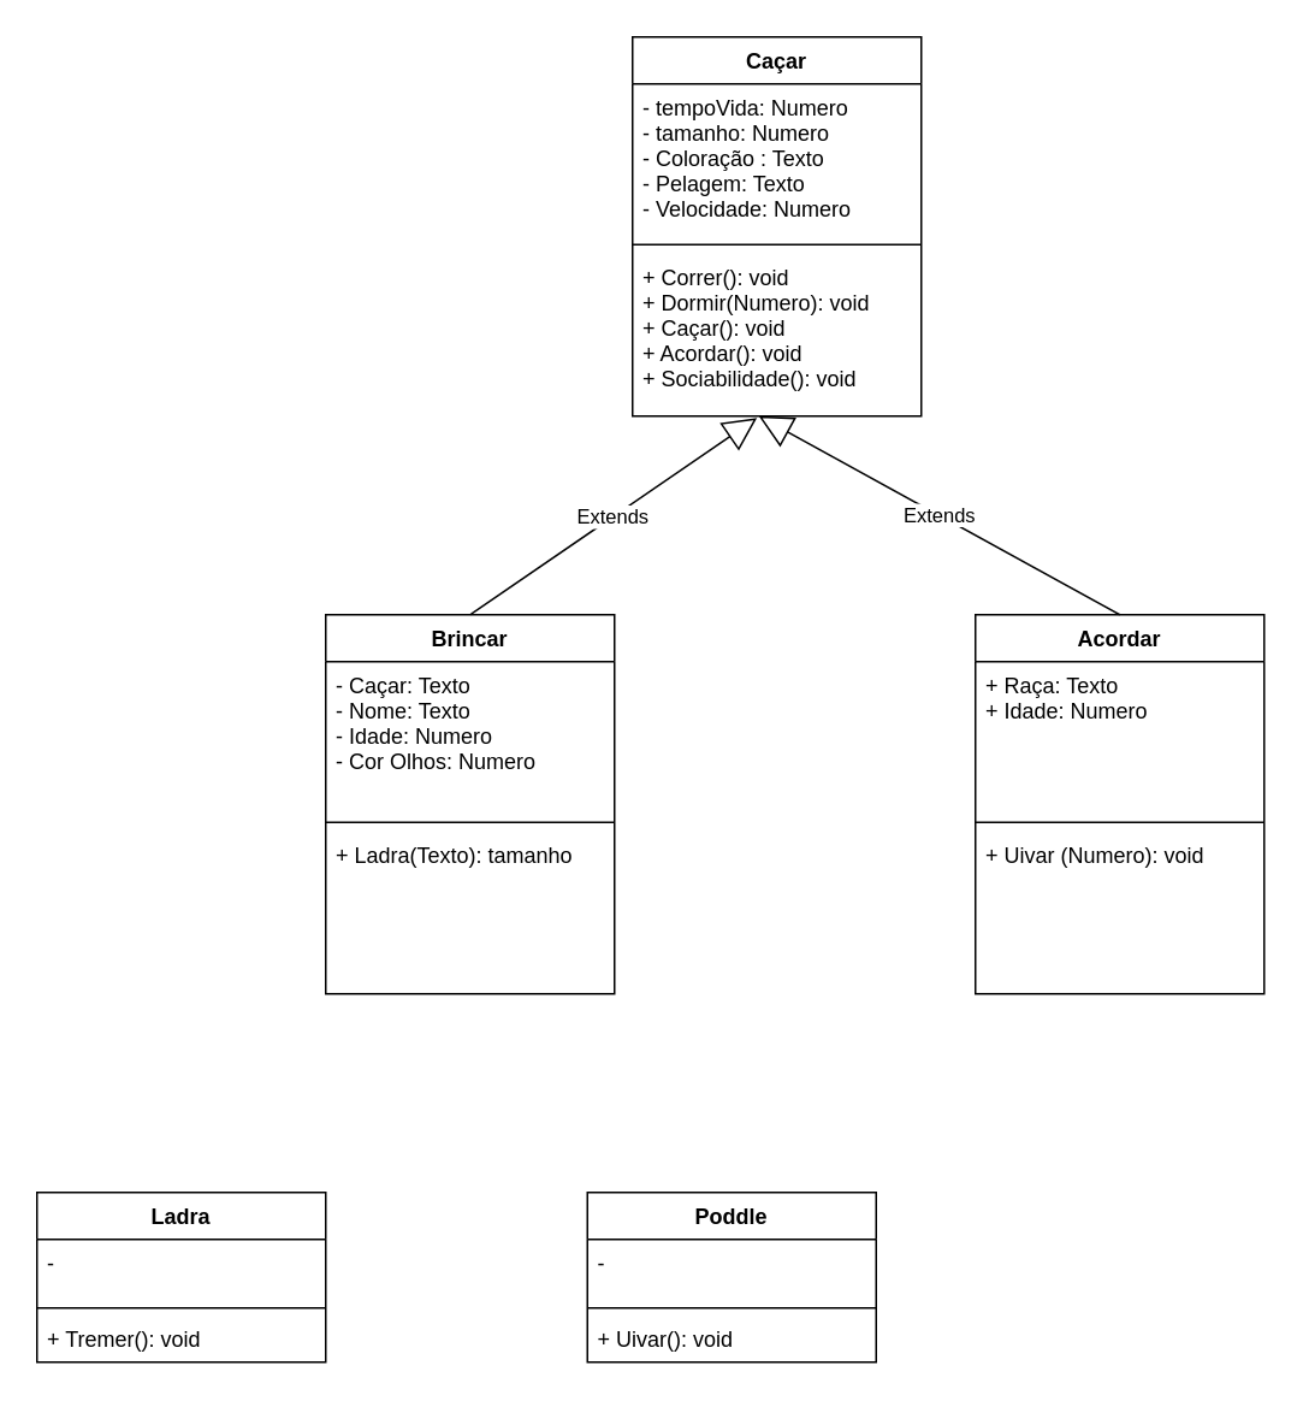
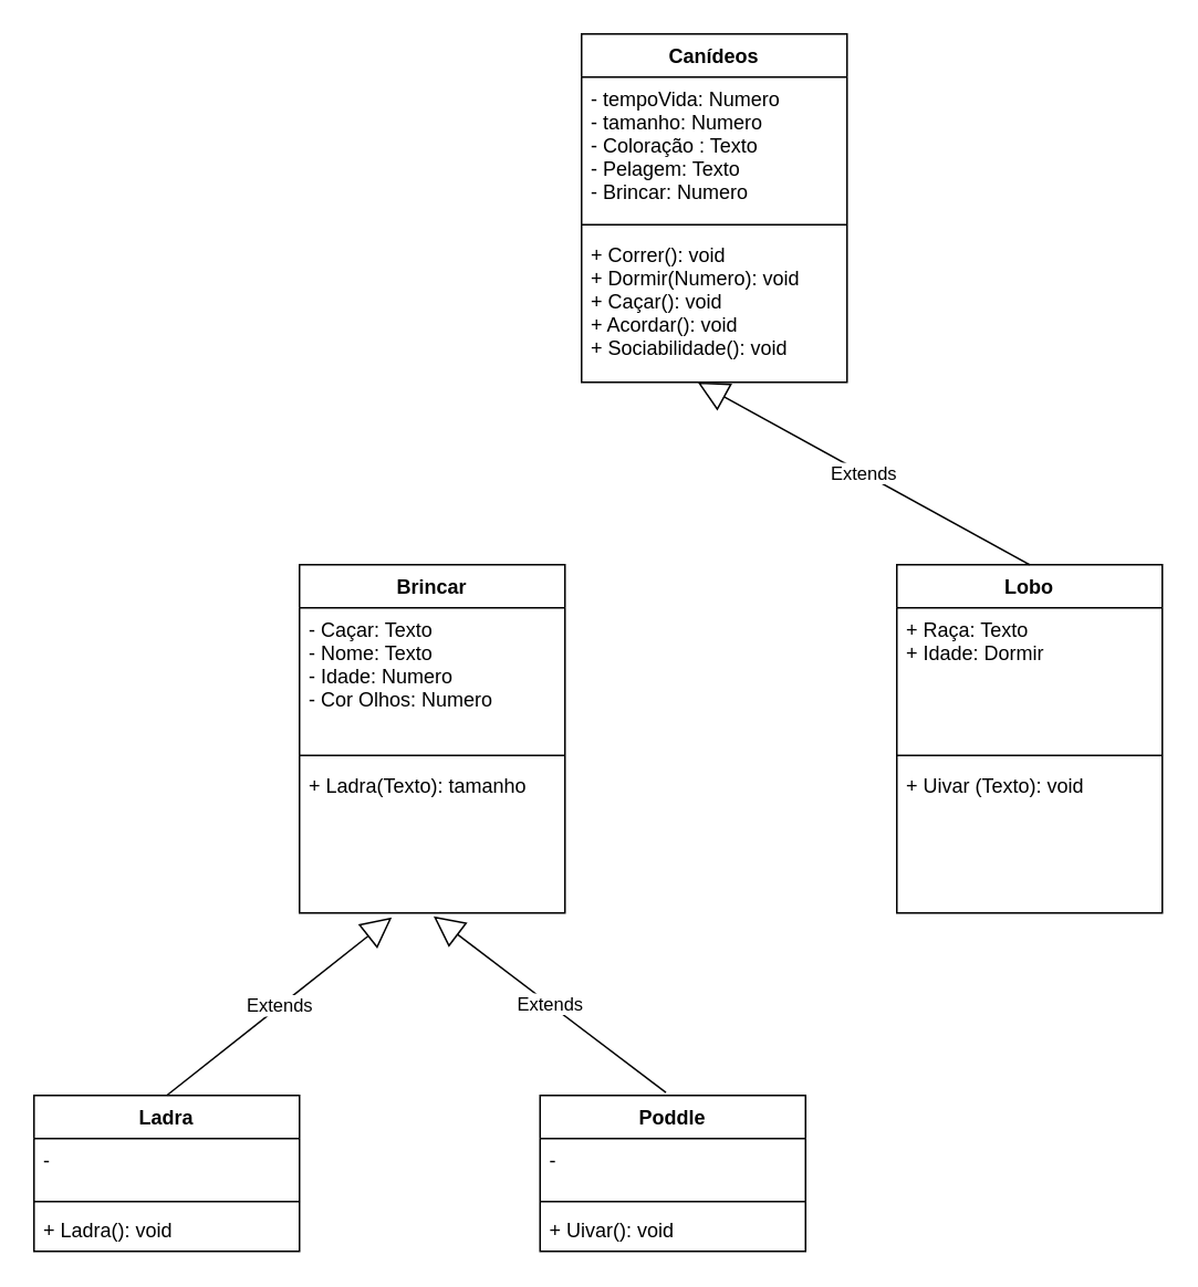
- <mxCell id="16" value="Caçar" style="swimlane;fontStyle=1;align=center;verticalAlign=top;childLayout=stackLayout;horizontal=1;startSize=26;horizontalStack=0;resizeParent=1;resizeParentMax=0;resizeLast=0;collapsible=1;marginBottom=0;" parent="1" vertex="1"><mxGeometry x="350" y="20" width="160" height="210" as="geometry" /></mxCell>
+ <mxCell id="16" value="Canídeos" style="swimlane;fontStyle=1;align=center;verticalAlign=top;childLayout=stackLayout;horizontal=1;startSize=26;horizontalStack=0;resizeParent=1;resizeParentMax=0;resizeLast=0;collapsible=1;marginBottom=0;" parent="1" vertex="1"><mxGeometry x="350" y="20" width="160" height="210" as="geometry" /></mxCell>
- <mxCell id="17" value="- tempoVida: Numero&#10;- tamanho: Numero&#10;- Coloração : Texto&#10;- Pelagem: Texto&#10;- Velocidade: Numero" style="text;strokeColor=none;fillColor=none;align=left;verticalAlign=top;spacingLeft=4;spacingRight=4;overflow=hidden;rotatable=0;points=[[0,0.5],[1,0.5]];portConstraint=eastwest;" parent="16" vertex="1"><mxGeometry y="26" width="160" height="84" as="geometry" /></mxCell>
+ <mxCell id="17" value="- tempoVida: Numero&#10;- tamanho: Numero&#10;- Coloração : Texto&#10;- Pelagem: Texto&#10;- Brincar: Numero" style="text;strokeColor=none;fillColor=none;align=left;verticalAlign=top;spacingLeft=4;spacingRight=4;overflow=hidden;rotatable=0;points=[[0,0.5],[1,0.5]];portConstraint=eastwest;" parent="16" vertex="1"><mxGeometry y="26" width="160" height="84" as="geometry" /></mxCell>
- <mxCell id="24" value="Extends" style="endArrow=block;endSize=16;endFill=0;html=1;exitX=0.5;exitY=0;exitDx=0;exitDy=0;entryX=0.431;entryY=1.011;entryDx=0;entryDy=0;entryPerimeter=0;" parent="1" source="2" target="19" edge="1"><mxGeometry width="160" relative="1" as="geometry"><mxPoint x="540.04" y="386.328" as="sourcePoint" /><mxPoint x="400" y="280" as="targetPoint" /></mxGeometry></mxCell>
- <mxCell id="20" value="Acordar" style="swimlane;fontStyle=1;align=center;verticalAlign=top;childLayout=stackLayout;horizontal=1;startSize=26;horizontalStack=0;resizeParent=1;resizeParentMax=0;resizeLast=0;collapsible=1;marginBottom=0;" parent="1" vertex="1"><mxGeometry x="540" y="340" width="160" height="210" as="geometry" /></mxCell>
+ <mxCell id="20" value="Lobo" style="swimlane;fontStyle=1;align=center;verticalAlign=top;childLayout=stackLayout;horizontal=1;startSize=26;horizontalStack=0;resizeParent=1;resizeParentMax=0;resizeLast=0;collapsible=1;marginBottom=0;" parent="1" vertex="1"><mxGeometry x="540" y="340" width="160" height="210" as="geometry" /></mxCell>
- <mxCell id="21" value="+ Raça: Texto&#10;+ Idade: Numero&#10;" style="text;strokeColor=none;fillColor=none;align=left;verticalAlign=top;spacingLeft=4;spacingRight=4;overflow=hidden;rotatable=0;points=[[0,0.5],[1,0.5]];portConstraint=eastwest;" parent="20" vertex="1"><mxGeometry y="26" width="160" height="84" as="geometry" /></mxCell>
+ <mxCell id="21" value="+ Raça: Texto&#10;+ Idade: Dormir&#10;" style="text;strokeColor=none;fillColor=none;align=left;verticalAlign=top;spacingLeft=4;spacingRight=4;overflow=hidden;rotatable=0;points=[[0,0.5],[1,0.5]];portConstraint=eastwest;" parent="20" vertex="1"><mxGeometry y="26" width="160" height="84" as="geometry" /></mxCell>
- <mxCell id="23" value="+ Uivar (Numero): void&#10;" style="text;strokeColor=none;fillColor=none;align=left;verticalAlign=top;spacingLeft=4;spacingRight=4;overflow=hidden;rotatable=0;points=[[0,0.5],[1,0.5]];portConstraint=eastwest;" parent="20" vertex="1"><mxGeometry y="120" width="160" height="90" as="geometry" /></mxCell>
+ <mxCell id="23" value="+ Uivar (Texto): void&#10;" style="text;strokeColor=none;fillColor=none;align=left;verticalAlign=top;spacingLeft=4;spacingRight=4;overflow=hidden;rotatable=0;points=[[0,0.5],[1,0.5]];portConstraint=eastwest;" parent="20" vertex="1"><mxGeometry y="120" width="160" height="90" as="geometry" /></mxCell>
+ <mxCell id="15" value="Extends" style="endArrow=block;endSize=16;endFill=0;html=1;exitX=0.474;exitY=-0.018;exitDx=0;exitDy=0;entryX=0.505;entryY=1.022;entryDx=0;entryDy=0;entryPerimeter=0;exitPerimeter=0;" parent="1" source="6" target="5" edge="1"><mxGeometry width="160" relative="1" as="geometry"><mxPoint x="125" y="670" as="sourcePoint" /><mxPoint x="245.68" y="562.61" as="targetPoint" /></mxGeometry></mxCell>
+ <mxCell id="14" value="Extends" style="endArrow=block;endSize=16;endFill=0;html=1;exitX=0.5;exitY=0;exitDx=0;exitDy=0;entryX=0.348;entryY=1.029;entryDx=0;entryDy=0;entryPerimeter=0;" parent="1" source="10" target="5" edge="1"><mxGeometry width="160" relative="1" as="geometry"><mxPoint x="236" y="570" as="sourcePoint" /><mxPoint x="396" y="570" as="targetPoint" /></mxGeometry></mxCell>
- <mxCell id="13" value="+ Tremer(): void" style="text;strokeColor=none;fillColor=none;align=left;verticalAlign=top;spacingLeft=4;spacingRight=4;overflow=hidden;rotatable=0;points=[[0,0.5],[1,0.5]];portConstraint=eastwest;" parent="10" vertex="1"><mxGeometry y="68" width="160" height="26" as="geometry" /></mxCell>
+ <mxCell id="13" value="+ Ladra(): void" style="text;strokeColor=none;fillColor=none;align=left;verticalAlign=top;spacingLeft=4;spacingRight=4;overflow=hidden;rotatable=0;points=[[0,0.5],[1,0.5]];portConstraint=eastwest;" parent="10" vertex="1"><mxGeometry y="68" width="160" height="26" as="geometry" /></mxCell>
